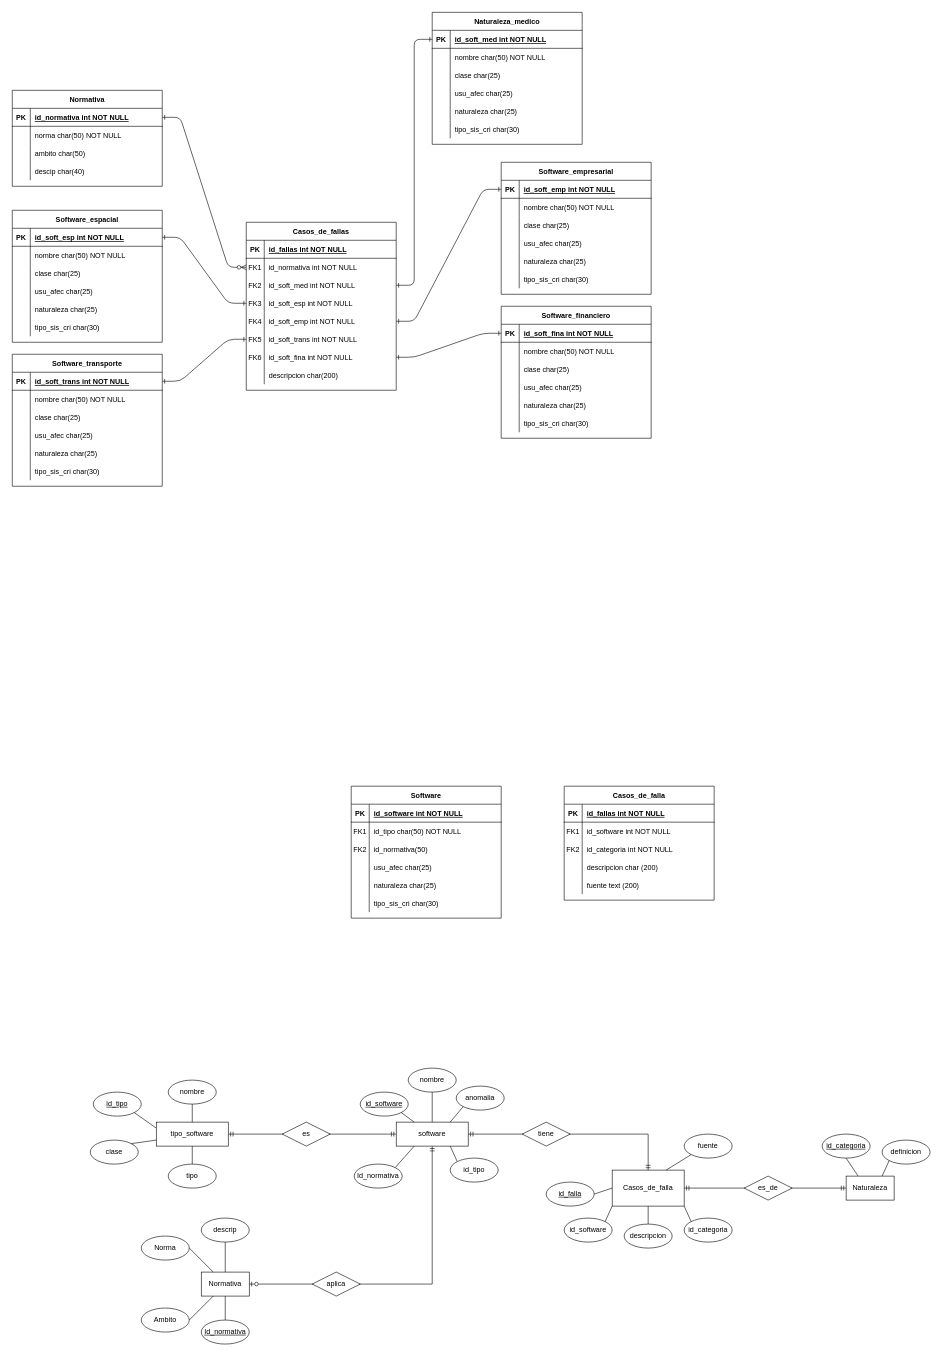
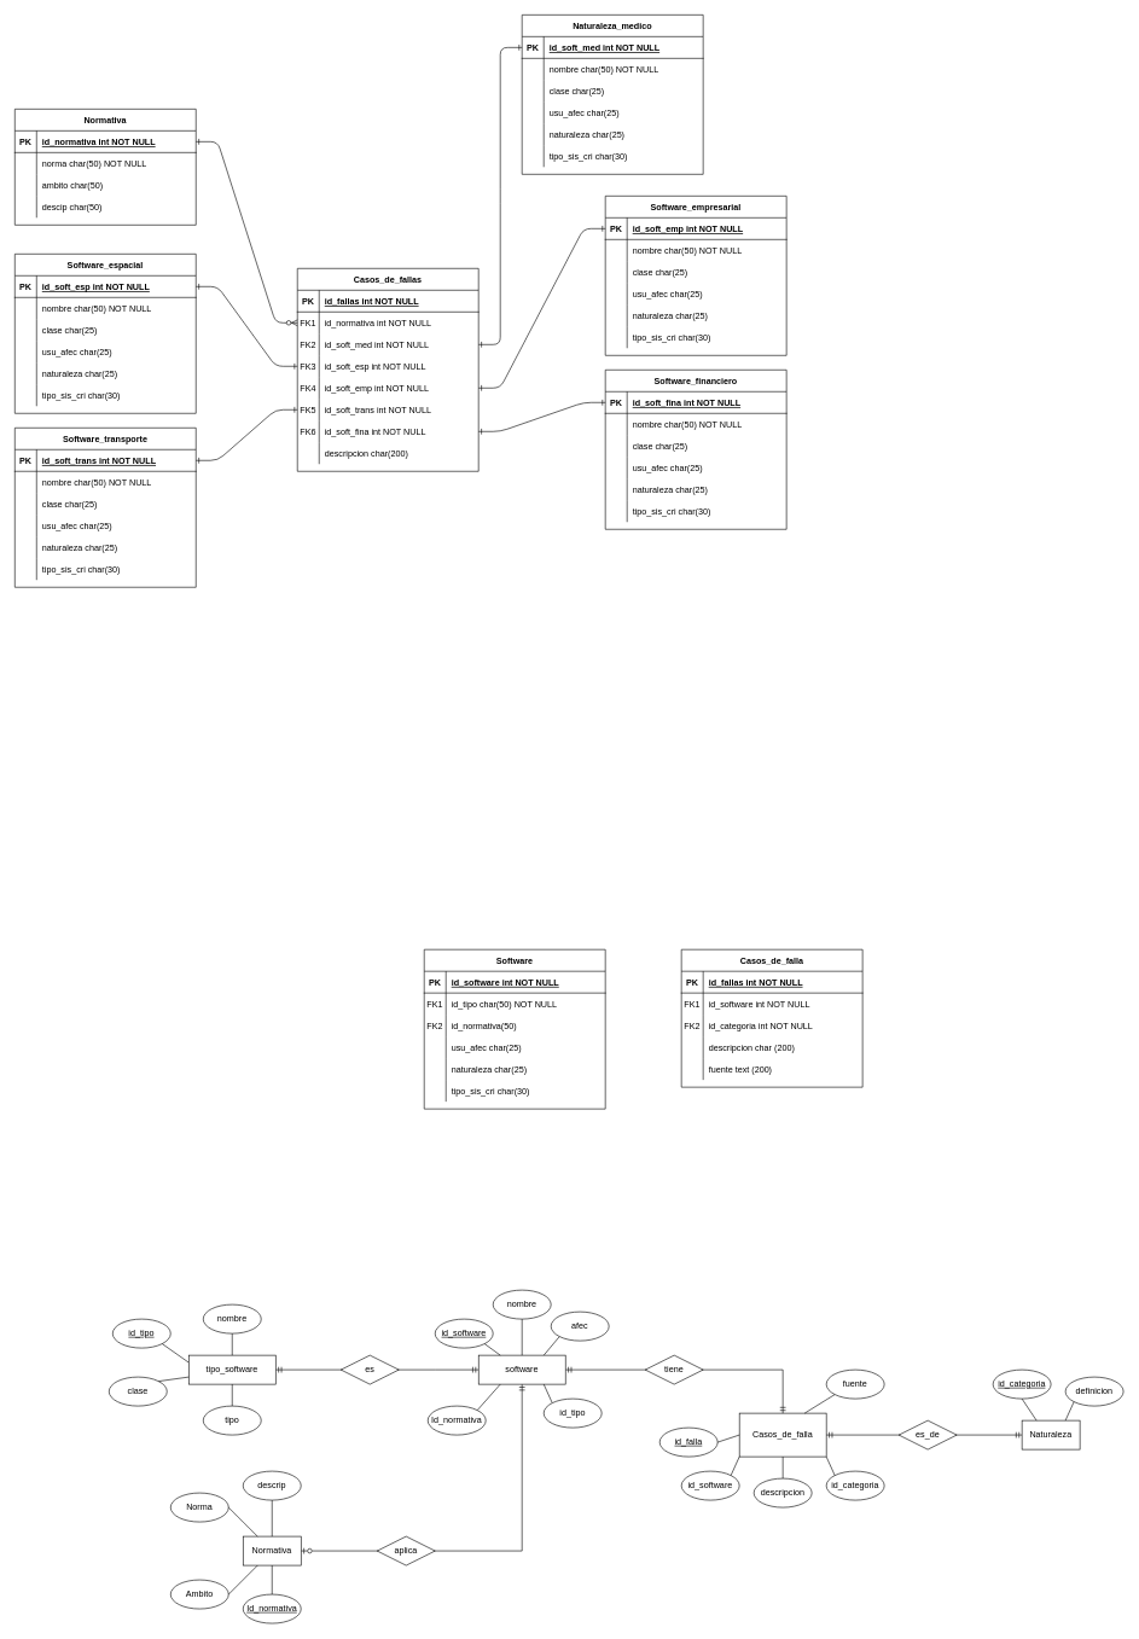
- <mxCell id="60" value="descip char(40)" style="shape=partialRectangle;overflow=hidden;connectable=0;fillColor=none;top=0;left=0;bottom=0;right=0;align=left;spacingLeft=6;" parent="58" vertex="1"><mxGeometry x="30" width="220" height="30" as="geometry"><mxRectangle width="220" height="30" as="alternateBounds" /></mxGeometry></mxCell>
+ <mxCell id="60" value="descip char(50)" style="shape=partialRectangle;overflow=hidden;connectable=0;fillColor=none;top=0;left=0;bottom=0;right=0;align=left;spacingLeft=6;" parent="58" vertex="1"><mxGeometry x="30" width="220" height="30" as="geometry"><mxRectangle width="220" height="30" as="alternateBounds" /></mxGeometry></mxCell>
- <mxCell id="168" value="anomalia" style="ellipse;whiteSpace=wrap;html=1;align=center;fontStyle=0;" parent="1" vertex="1"><mxGeometry x="760" y="1810" width="80" height="40" as="geometry" /></mxCell>
+ <mxCell id="168" value="afec" style="ellipse;whiteSpace=wrap;html=1;align=center;fontStyle=0;" parent="1" vertex="1"><mxGeometry x="760" y="1810" width="80" height="40" as="geometry" /></mxCell>
- <mxCell id="184" value="tiene" style="shape=rhombus;perimeter=rhombusPerimeter;whiteSpace=wrap;html=1;align=center;" vertex="1" parent="1"><mxGeometry x="870" y="1870" width="80" height="40" as="geometry" /></mxCell>
+ <mxCell id="184" value="tiene" style="shape=rhombus;perimeter=rhombusPerimeter;whiteSpace=wrap;html=1;align=center;" vertex="1" parent="1"><mxGeometry x="890" y="1870" width="80" height="40" as="geometry" /></mxCell>
